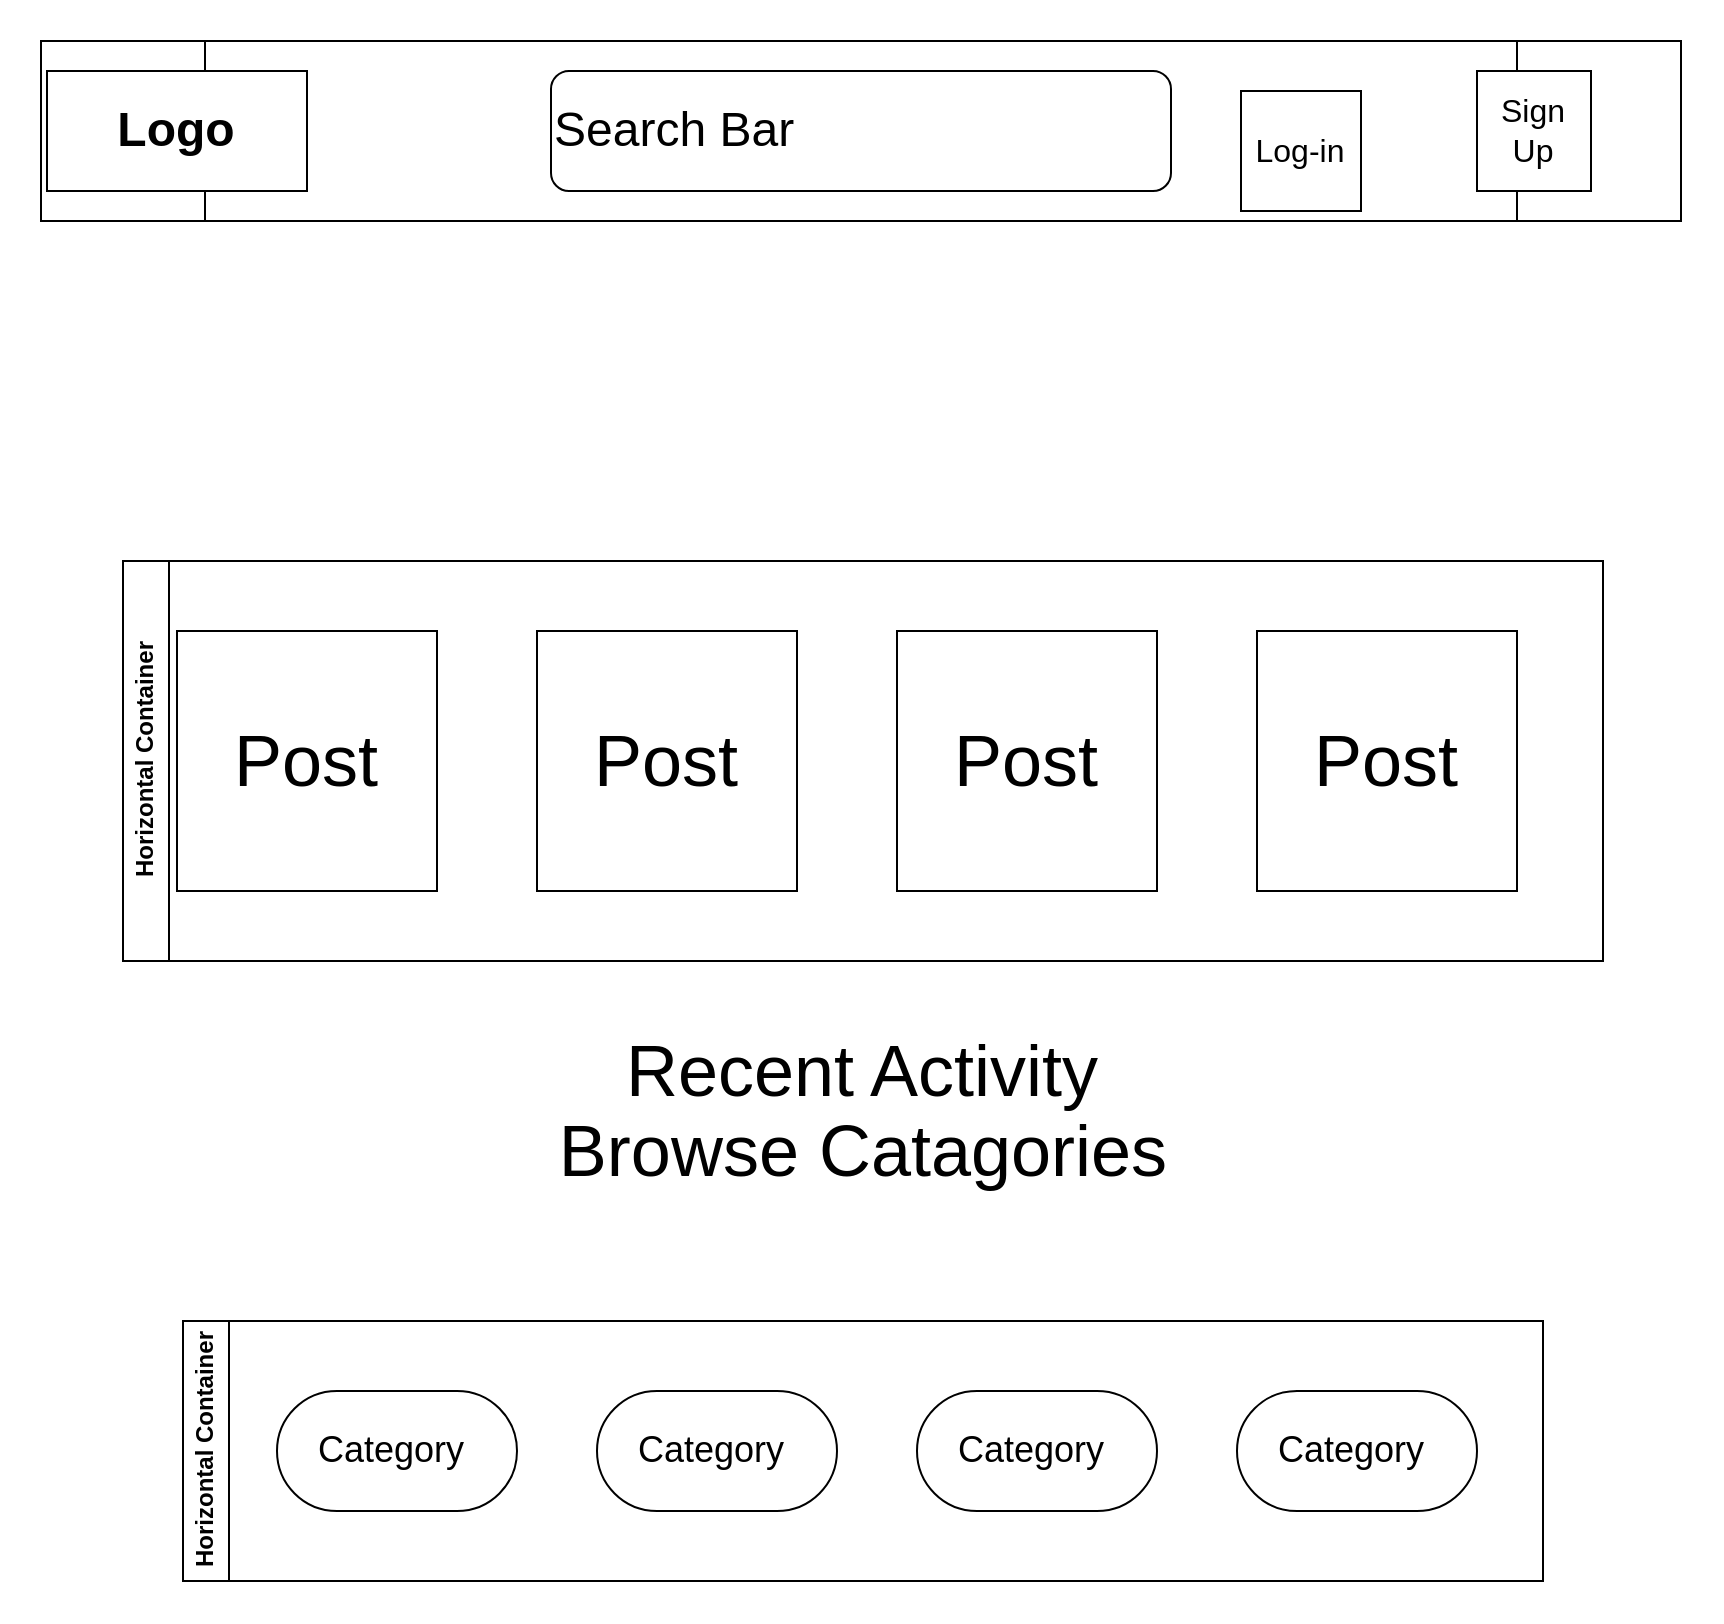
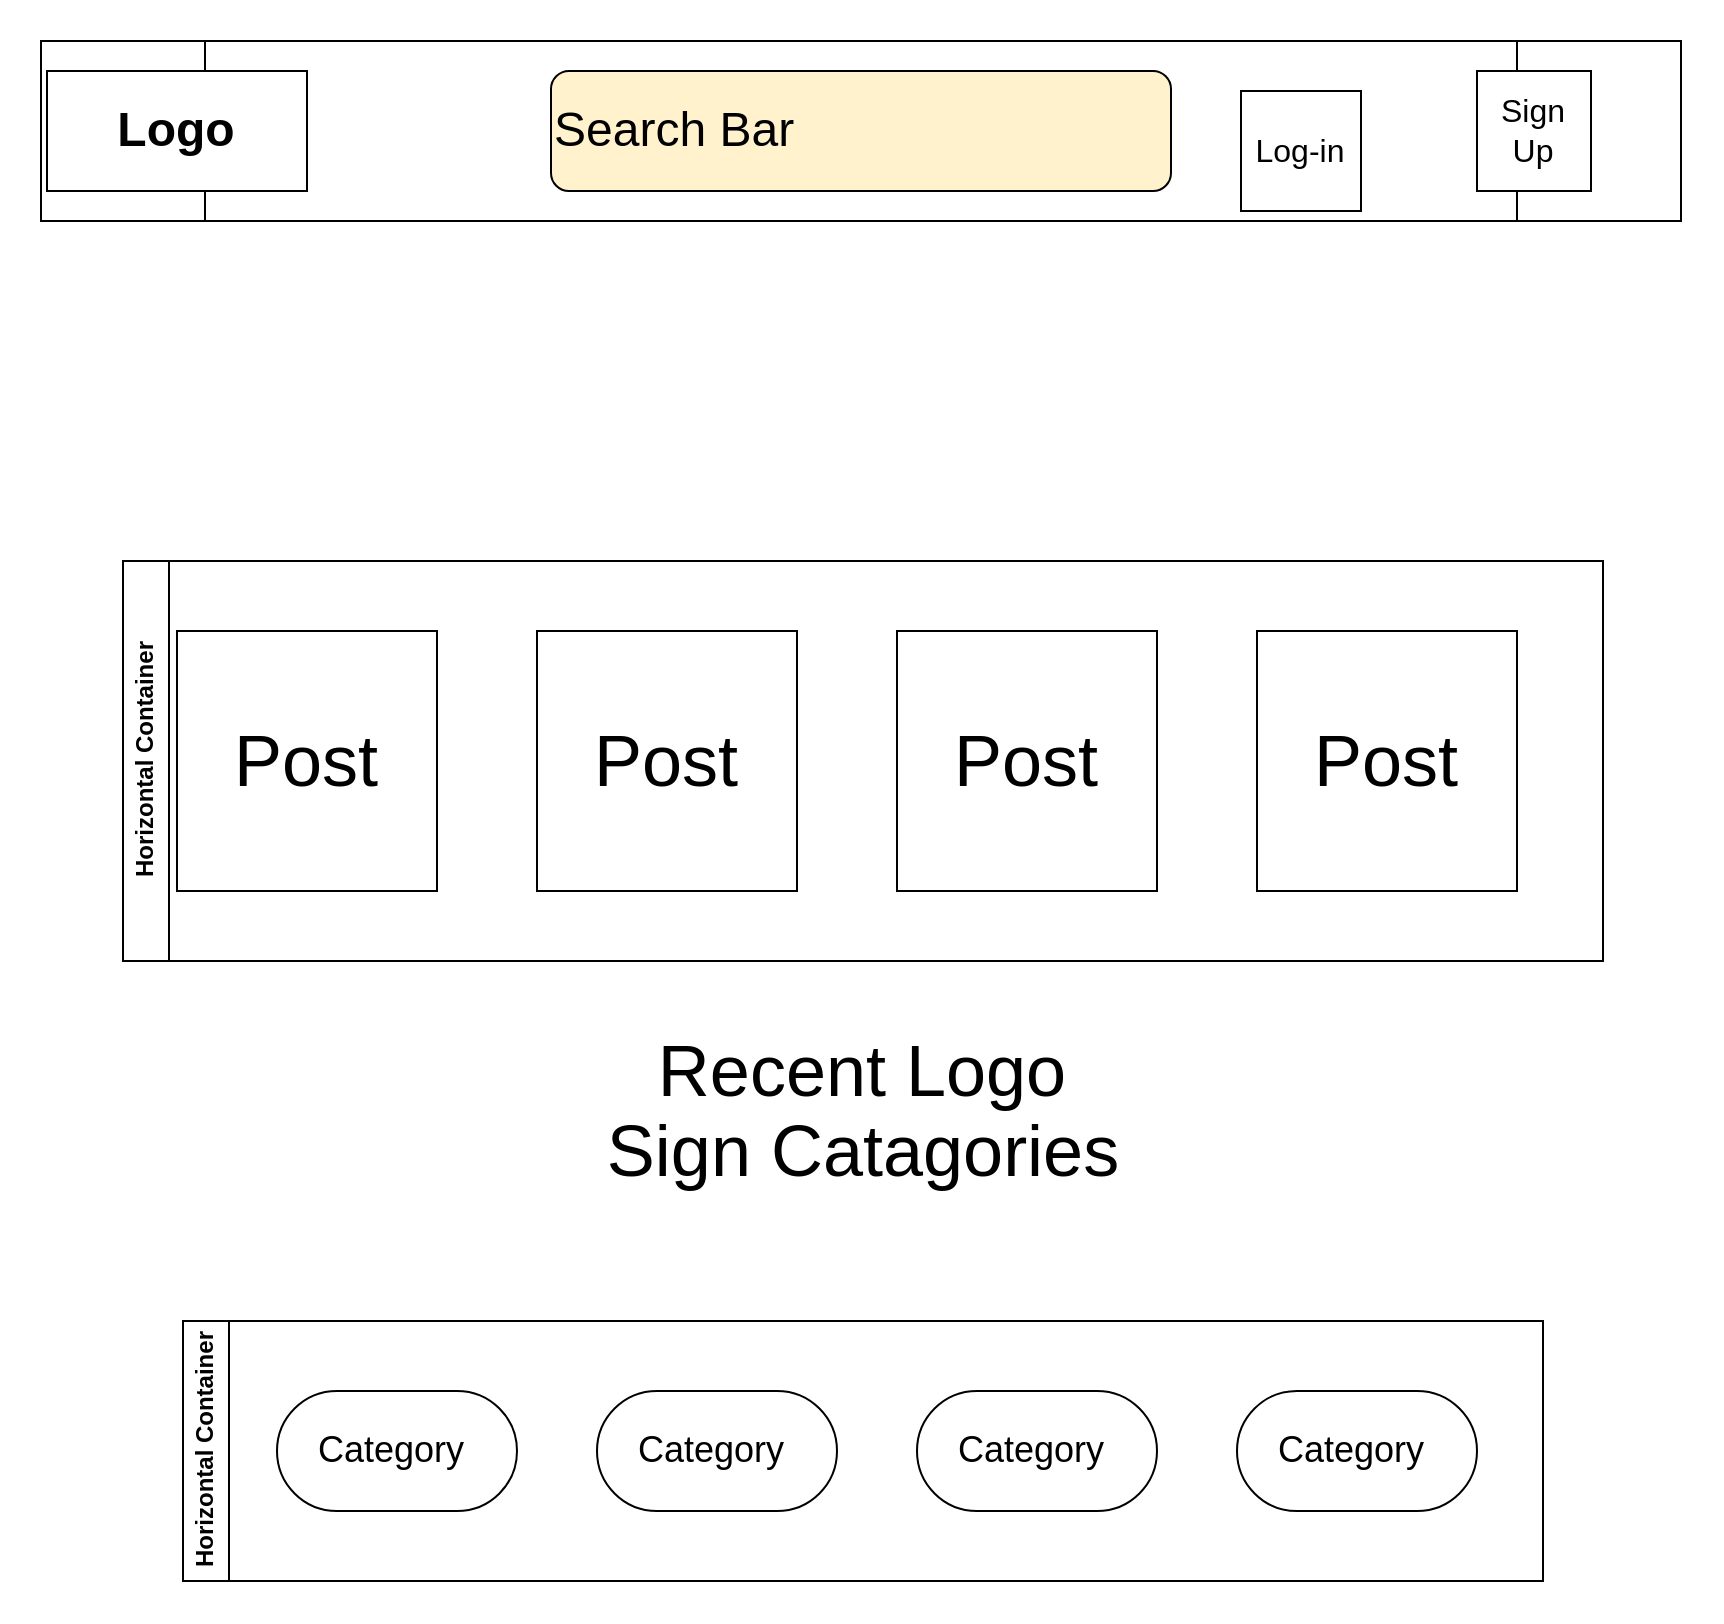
- <mxCell id="16" value="&lt;div style=&quot;&quot;&gt;&lt;span style=&quot;font-size: 24px;&quot;&gt;Search Bar&lt;/span&gt;&lt;/div&gt;" style="rounded=1;whiteSpace=wrap;html=1;align=left;" vertex="1" parent="1"><mxGeometry x="275" y="35" width="310" height="60" as="geometry" /></mxCell>
+ <mxCell id="16" value="&lt;div style=&quot;&quot;&gt;&lt;span style=&quot;font-size: 24px;&quot;&gt;Search Bar&lt;/span&gt;&lt;/div&gt;" style="rounded=1;whiteSpace=wrap;html=1;align=left;fillColor=#fff2cc;" vertex="1" parent="1"><mxGeometry x="275" y="35" width="310" height="60" as="geometry" /></mxCell>
- <mxCell id="7" value="&lt;font style=&quot;font-size: 36px;&quot;&gt;Recent Activity&lt;/font&gt;" style="text;html=1;strokeColor=none;fillColor=none;align=center;verticalAlign=middle;whiteSpace=wrap;rounded=0;" vertex="1" parent="1"><mxGeometry x="281" y="510" width="300" height="50" as="geometry" /></mxCell>
+ <mxCell id="7" value="&lt;font style=&quot;font-size: 36px;&quot;&gt;Recent Logo&lt;/font&gt;" style="text;html=1;strokeColor=none;fillColor=none;align=center;verticalAlign=middle;whiteSpace=wrap;rounded=0;" vertex="1" parent="1"><mxGeometry x="281" y="510" width="300" height="50" as="geometry" /></mxCell>
- <mxCell id="8" value="&lt;font style=&quot;font-size: 36px;&quot;&gt;Browse Catagories&lt;/font&gt;" style="text;html=1;strokeColor=none;fillColor=none;align=center;verticalAlign=middle;whiteSpace=wrap;rounded=0;" vertex="1" parent="1"><mxGeometry x="250" y="550" width="363" height="50" as="geometry" /></mxCell>
+ <mxCell id="8" value="&lt;font style=&quot;font-size: 36px;&quot;&gt;Sign Catagories&lt;/font&gt;" style="text;html=1;strokeColor=none;fillColor=none;align=center;verticalAlign=middle;whiteSpace=wrap;rounded=0;" vertex="1" parent="1"><mxGeometry x="250" y="550" width="363" height="50" as="geometry" /></mxCell>
